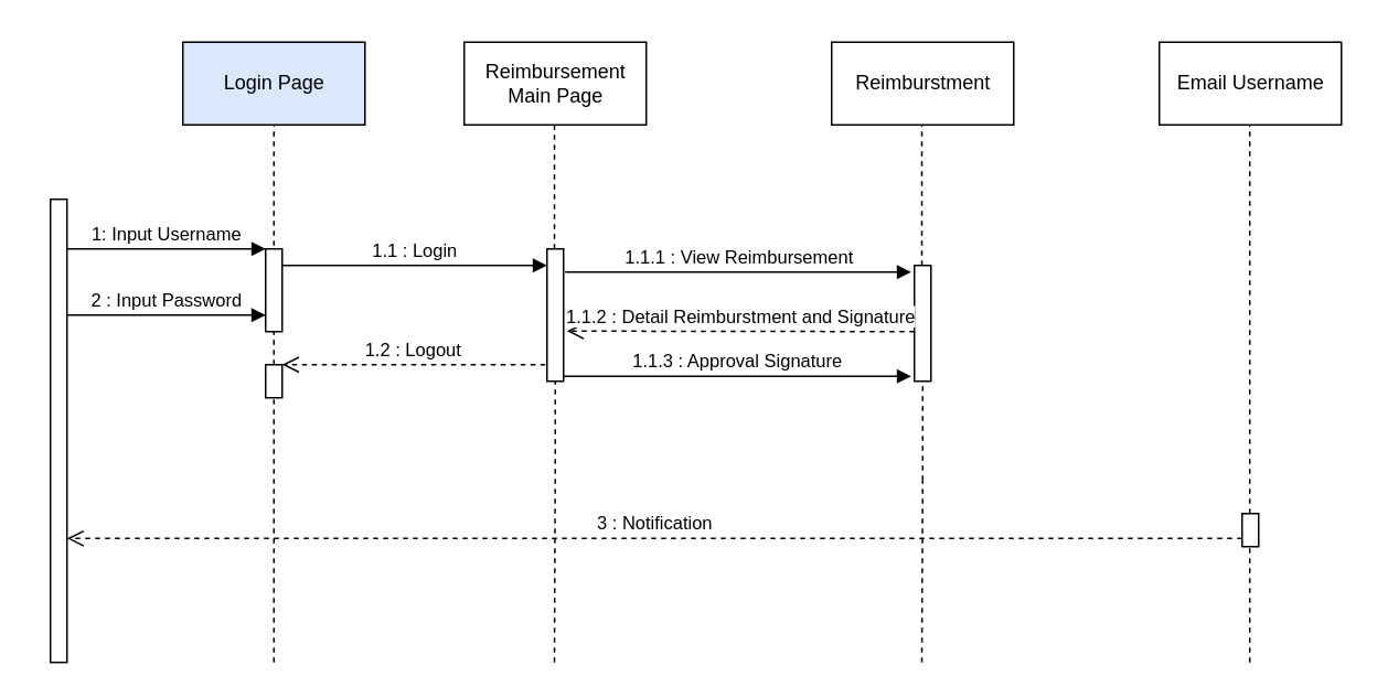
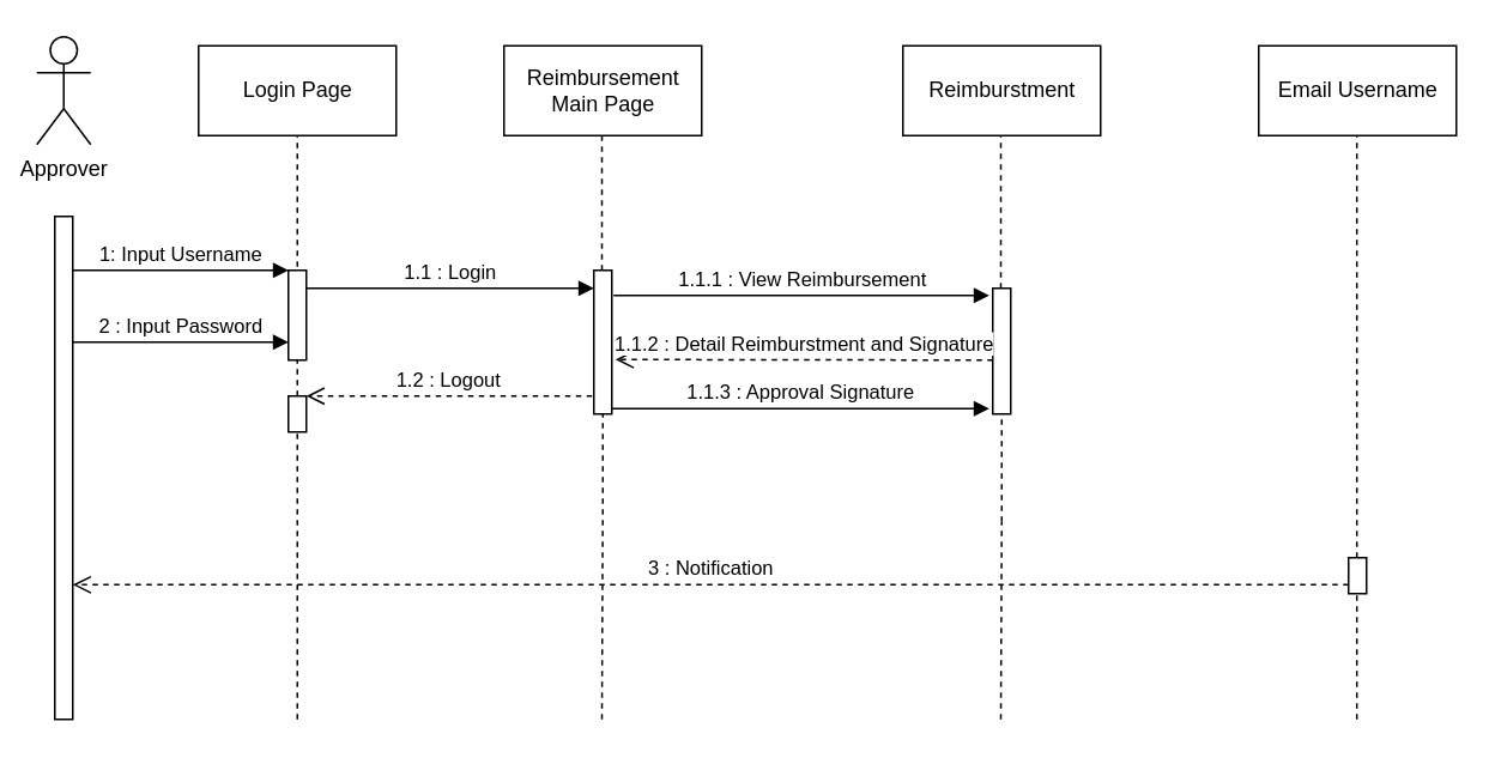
+ <mxCell id="3" value="Approver" style="shape=umlActor;verticalLabelPosition=bottom;verticalAlign=top;html=1;" parent="1" vertex="1"><mxGeometry x="20" y="20" width="30" height="60" as="geometry" /></mxCell>
- <mxCell id="4" value="Login Page" style="html=1;fillColor=#dae8fc;" parent="1" vertex="1"><mxGeometry x="110" y="25" width="110" height="50" as="geometry" /></mxCell>
+ <mxCell id="4" value="Login Page" style="html=1;" parent="1" vertex="1"><mxGeometry x="110" y="25" width="110" height="50" as="geometry" /></mxCell>
